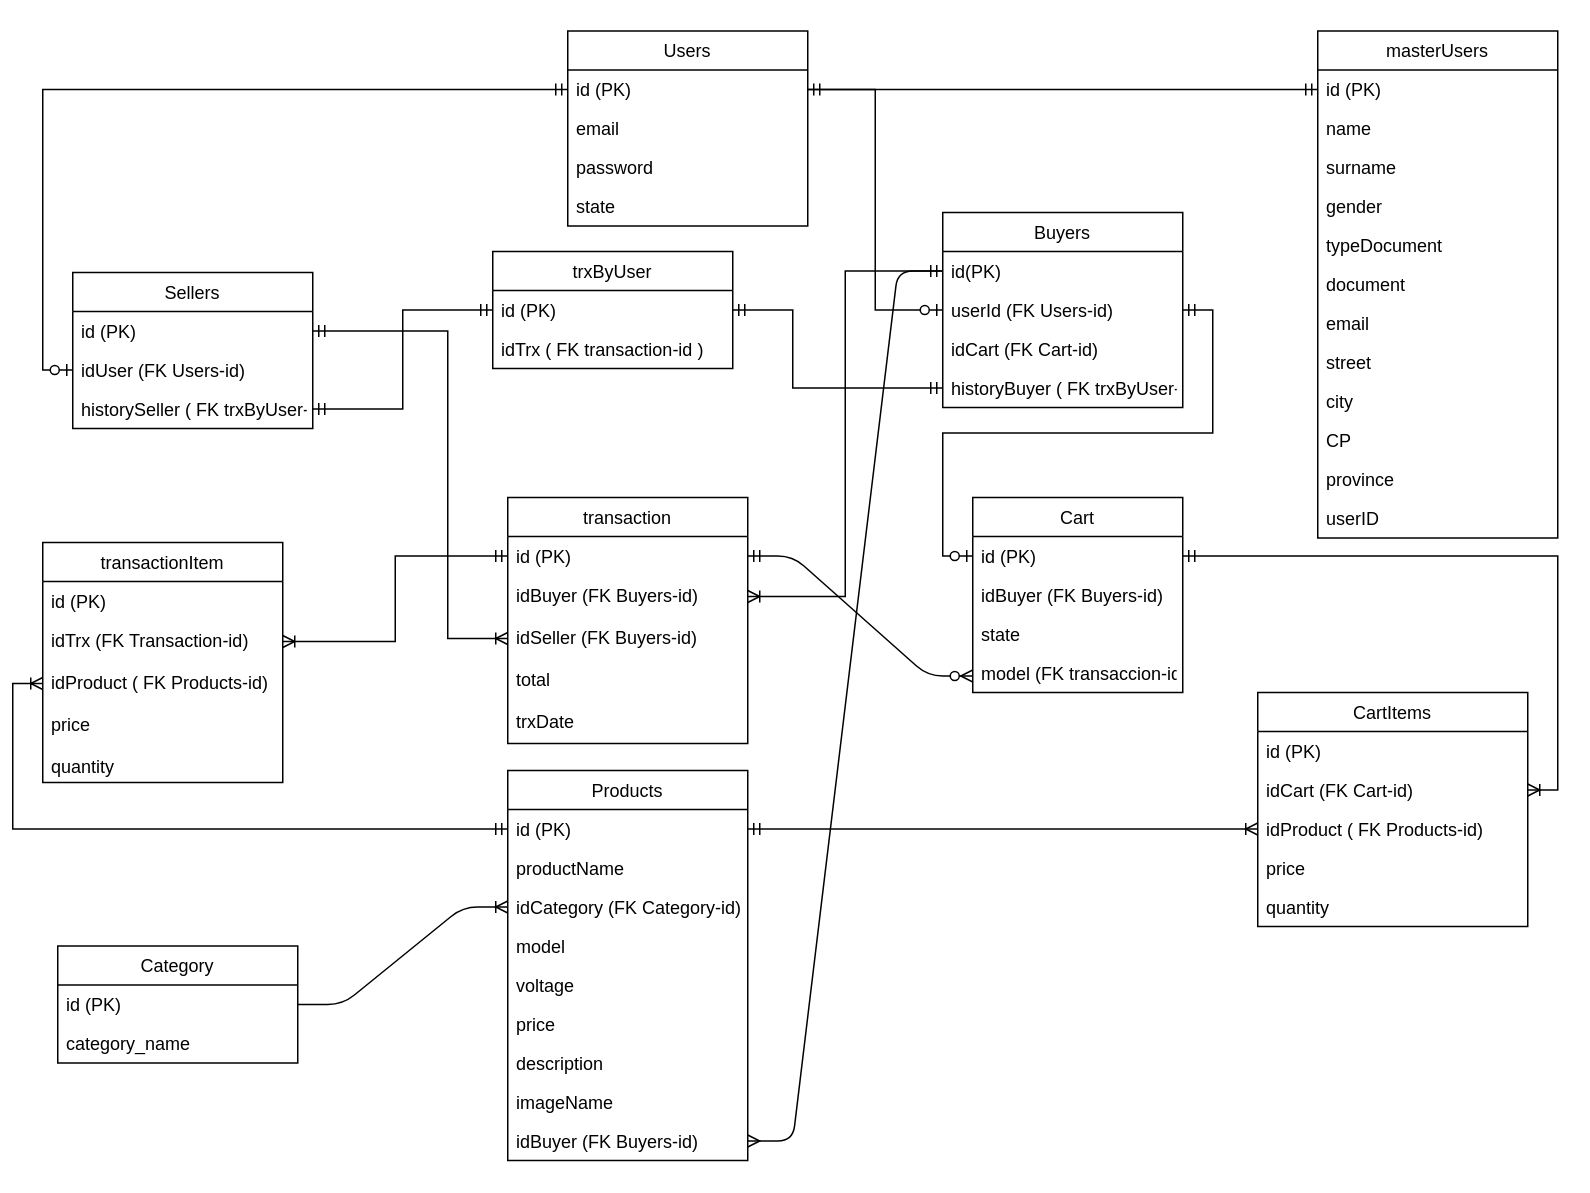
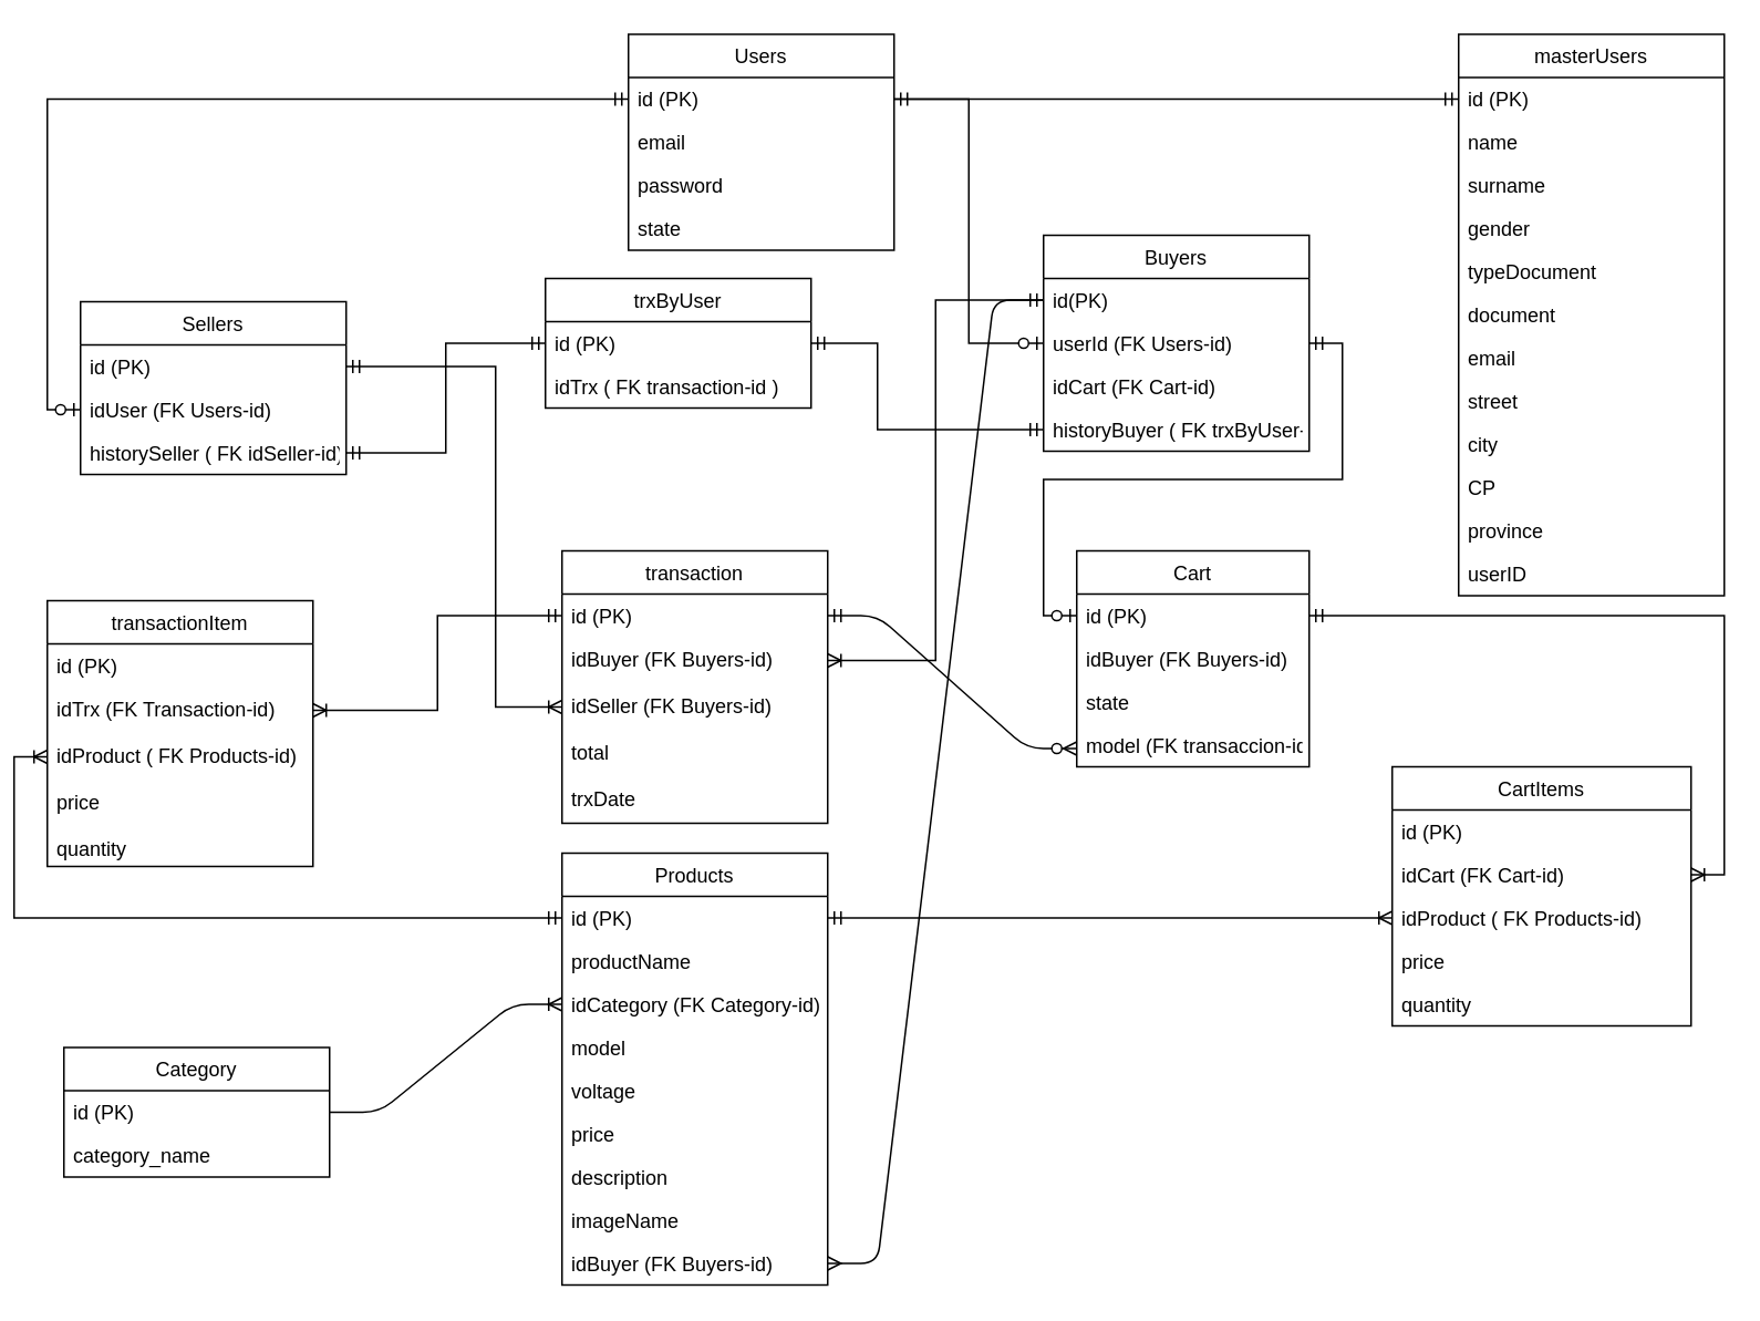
- <mxCell id="15" value="historySeller ( FK trxByUser-id)" style="text;strokeColor=none;fillColor=none;align=left;verticalAlign=top;spacingLeft=4;spacingRight=4;overflow=hidden;rotatable=0;points=[[0,0.5],[1,0.5]];portConstraint=eastwest;" parent="12" vertex="1"><mxGeometry y="78" width="160" height="26" as="geometry" /></mxCell>
+ <mxCell id="15" value="historySeller ( FK idSeller-id)" style="text;strokeColor=none;fillColor=none;align=left;verticalAlign=top;spacingLeft=4;spacingRight=4;overflow=hidden;rotatable=0;points=[[0,0.5],[1,0.5]];portConstraint=eastwest;" parent="12" vertex="1"><mxGeometry y="78" width="160" height="26" as="geometry" /></mxCell>
